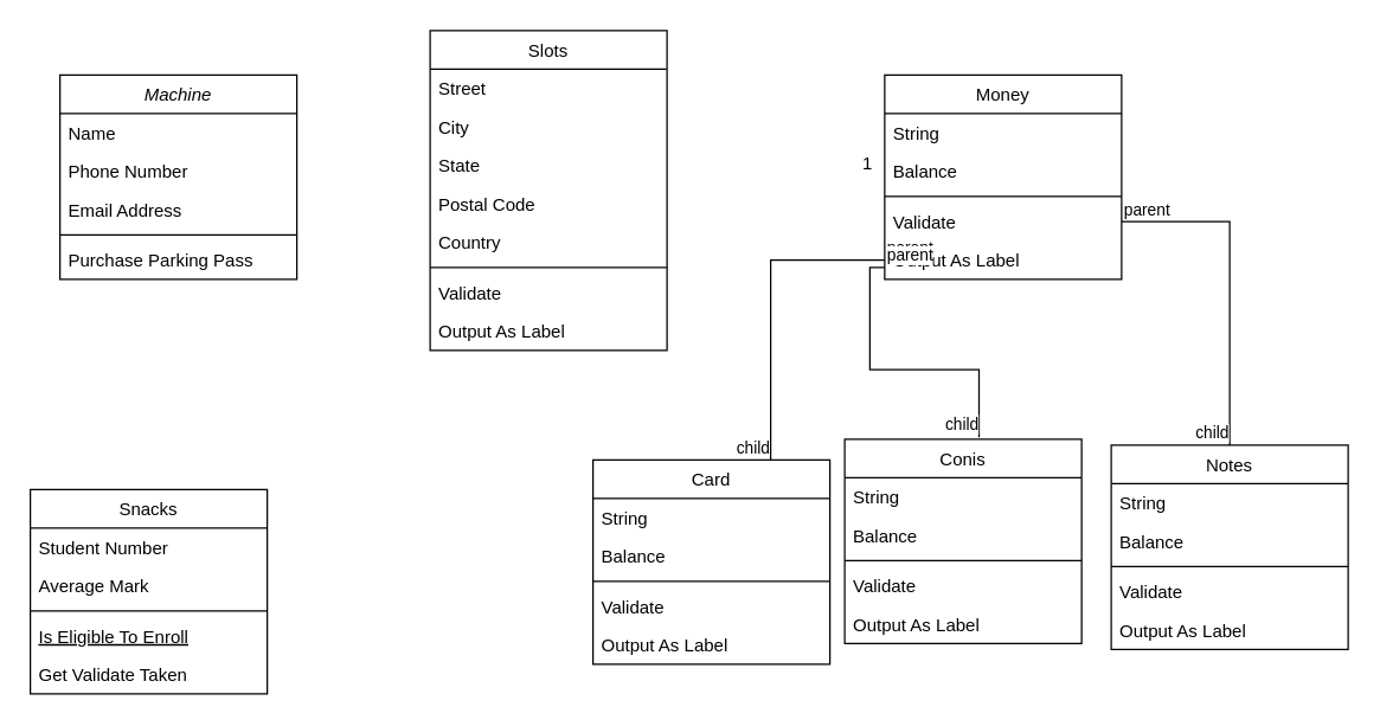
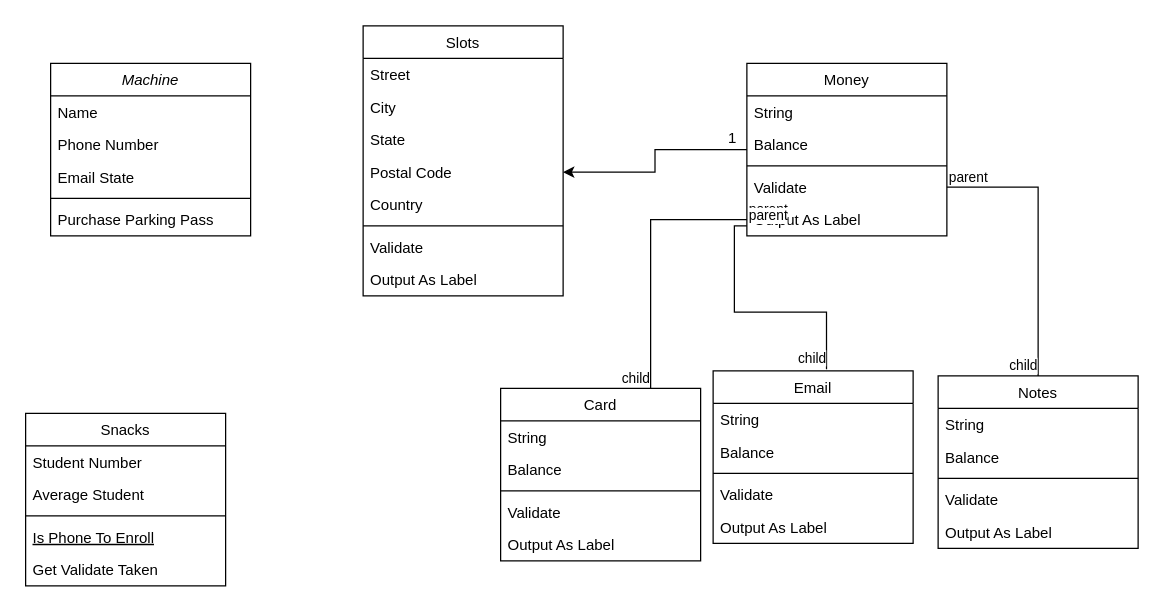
- <mxCell id="30" value="1" style="resizable=0;align=right;verticalAlign=bottom;labelBackgroundColor=none;fontSize=12;fillColor=#e1d5e7;" connectable="0" vertex="1" parent="1"><mxGeometry x="590" y="118" as="geometry" /></mxCell>
+ <mxCell id="30" value="1" style="resizable=0;align=right;verticalAlign=bottom;labelBackgroundColor=none;fontSize=12;" connectable="0" vertex="1" parent="1"><mxGeometry x="590" y="118" as="geometry" /></mxCell>
+ <mxCell id="23" value="" style="edgeStyle=orthogonalEdgeStyle;rounded=0;orthogonalLoop=1;jettySize=auto;html=1;" edge="1" parent="1" source="24" target="18"><mxGeometry relative="1" as="geometry" /></mxCell>
- <mxCell id="5" value="Email Address" style="text;align=left;verticalAlign=top;spacingLeft=4;spacingRight=4;overflow=hidden;rotatable=0;points=[[0,0.5],[1,0.5]];portConstraint=eastwest;rounded=0;shadow=0;html=0;" parent="2" vertex="1"><mxGeometry y="78" width="160" height="26" as="geometry" /></mxCell>
+ <mxCell id="5" value="Email State" style="text;align=left;verticalAlign=top;spacingLeft=4;spacingRight=4;overflow=hidden;rotatable=0;points=[[0,0.5],[1,0.5]];portConstraint=eastwest;rounded=0;shadow=0;html=0;" parent="2" vertex="1"><mxGeometry y="78" width="160" height="26" as="geometry" /></mxCell>
- <mxCell id="37" value="Conis" style="swimlane;fontStyle=0;align=center;verticalAlign=top;childLayout=stackLayout;horizontal=1;startSize=26;horizontalStack=0;resizeParent=1;resizeLast=0;collapsible=1;marginBottom=0;rounded=0;shadow=0;strokeWidth=1;" vertex="1" parent="1"><mxGeometry x="570" y="296" width="160" height="138" as="geometry"><mxRectangle x="550" y="140" width="160" height="26" as="alternateBounds" /></mxGeometry></mxCell>
+ <mxCell id="37" value="Email" style="swimlane;fontStyle=0;align=center;verticalAlign=top;childLayout=stackLayout;horizontal=1;startSize=26;horizontalStack=0;resizeParent=1;resizeLast=0;collapsible=1;marginBottom=0;rounded=0;shadow=0;strokeWidth=1;" vertex="1" parent="1"><mxGeometry x="570" y="296" width="160" height="138" as="geometry"><mxRectangle x="550" y="140" width="160" height="26" as="alternateBounds" /></mxGeometry></mxCell>
- <mxCell id="10" value="Average Mark" style="text;align=left;verticalAlign=top;spacingLeft=4;spacingRight=4;overflow=hidden;rotatable=0;points=[[0,0.5],[1,0.5]];portConstraint=eastwest;rounded=0;shadow=0;html=0;" parent="8" vertex="1"><mxGeometry y="52" width="160" height="26" as="geometry" /></mxCell>
+ <mxCell id="10" value="Average Student" style="text;align=left;verticalAlign=top;spacingLeft=4;spacingRight=4;overflow=hidden;rotatable=0;points=[[0,0.5],[1,0.5]];portConstraint=eastwest;rounded=0;shadow=0;html=0;" parent="8" vertex="1"><mxGeometry y="52" width="160" height="26" as="geometry" /></mxCell>
- <mxCell id="12" value="Is Eligible To Enroll" style="text;align=left;verticalAlign=top;spacingLeft=4;spacingRight=4;overflow=hidden;rotatable=0;points=[[0,0.5],[1,0.5]];portConstraint=eastwest;fontStyle=4" parent="8" vertex="1"><mxGeometry y="86" width="160" height="26" as="geometry" /></mxCell>
+ <mxCell id="12" value="Is Phone To Enroll" style="text;align=left;verticalAlign=top;spacingLeft=4;spacingRight=4;overflow=hidden;rotatable=0;points=[[0,0.5],[1,0.5]];portConstraint=eastwest;fontStyle=4" parent="8" vertex="1"><mxGeometry y="86" width="160" height="26" as="geometry" /></mxCell>
